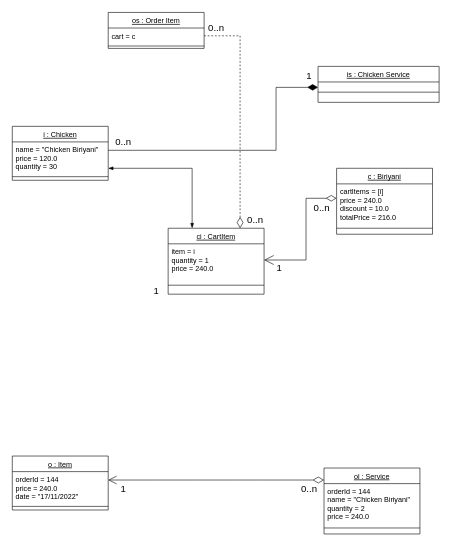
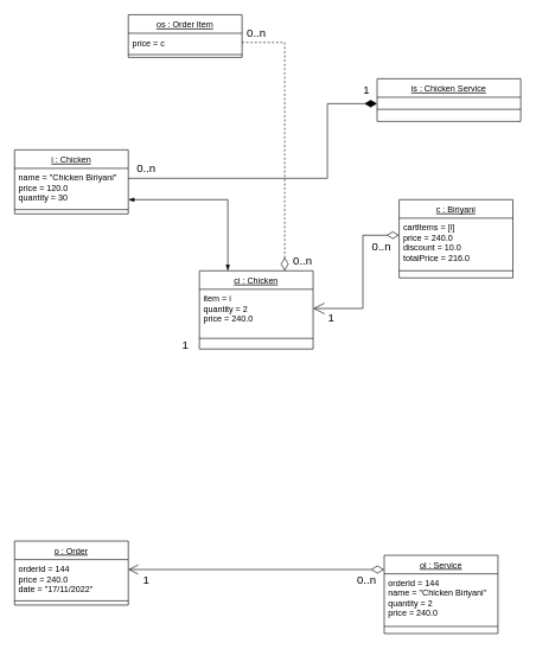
- <mxCell id="3" value="cart = c" style="text;align=left;verticalAlign=top;spacingLeft=4;spacingRight=4;overflow=hidden;rotatable=0;points=[[0,0.5],[1,0.5]];portConstraint=eastwest;" parent="2" vertex="1"><mxGeometry y="26" width="160" height="26" as="geometry" /></mxCell>
+ <mxCell id="3" value="price = c" style="text;align=left;verticalAlign=top;spacingLeft=4;spacingRight=4;overflow=hidden;rotatable=0;points=[[0,0.5],[1,0.5]];portConstraint=eastwest;" parent="2" vertex="1"><mxGeometry y="26" width="160" height="26" as="geometry" /></mxCell>
- <mxCell id="10" value="ci : CartItem" style="swimlane;fontStyle=4;align=center;verticalAlign=top;childLayout=stackLayout;horizontal=1;startSize=26;horizontalStack=0;resizeParent=1;resizeLast=0;collapsible=1;marginBottom=0;rounded=0;shadow=0;strokeWidth=1;" parent="1" vertex="1"><mxGeometry x="280" y="380" width="160" height="110" as="geometry"><mxRectangle x="220" y="120" width="160" height="26" as="alternateBounds" /></mxGeometry></mxCell>
+ <mxCell id="10" value="ci : Chicken" style="swimlane;fontStyle=4;align=center;verticalAlign=top;childLayout=stackLayout;horizontal=1;startSize=26;horizontalStack=0;resizeParent=1;resizeLast=0;collapsible=1;marginBottom=0;rounded=0;shadow=0;strokeWidth=1;" parent="1" vertex="1"><mxGeometry x="280" y="380" width="160" height="110" as="geometry"><mxRectangle x="220" y="120" width="160" height="26" as="alternateBounds" /></mxGeometry></mxCell>
- <mxCell id="11" value="item = i&#10;quantity = 1&#10;price = 240.0" style="text;align=left;verticalAlign=top;spacingLeft=4;spacingRight=4;overflow=hidden;rotatable=0;points=[[0,0.5],[1,0.5]];portConstraint=eastwest;" parent="10" vertex="1"><mxGeometry y="26" width="160" height="54" as="geometry" /></mxCell>
+ <mxCell id="11" value="item = i&#10;quantity = 2&#10;price = 240.0" style="text;align=left;verticalAlign=top;spacingLeft=4;spacingRight=4;overflow=hidden;rotatable=0;points=[[0,0.5],[1,0.5]];portConstraint=eastwest;" parent="10" vertex="1"><mxGeometry y="26" width="160" height="54" as="geometry" /></mxCell>
- <mxCell id="19" value="o : Item" style="swimlane;fontStyle=4;align=center;verticalAlign=top;childLayout=stackLayout;horizontal=1;startSize=26;horizontalStack=0;resizeParent=1;resizeLast=0;collapsible=1;marginBottom=0;rounded=0;shadow=0;strokeWidth=1;" parent="1" vertex="1"><mxGeometry y="760" width="160" height="90" as="geometry" x="20"><mxRectangle x="220" y="120" width="160" height="26" as="alternateBounds" /></mxGeometry></mxCell>
+ <mxCell id="19" value="o : Order" style="swimlane;fontStyle=4;align=center;verticalAlign=top;childLayout=stackLayout;horizontal=1;startSize=26;horizontalStack=0;resizeParent=1;resizeLast=0;collapsible=1;marginBottom=0;rounded=0;shadow=0;strokeWidth=1;" parent="1" vertex="1"><mxGeometry y="760" width="160" height="90" as="geometry" x="20"><mxRectangle x="220" y="120" width="160" height="26" as="alternateBounds" /></mxGeometry></mxCell>
